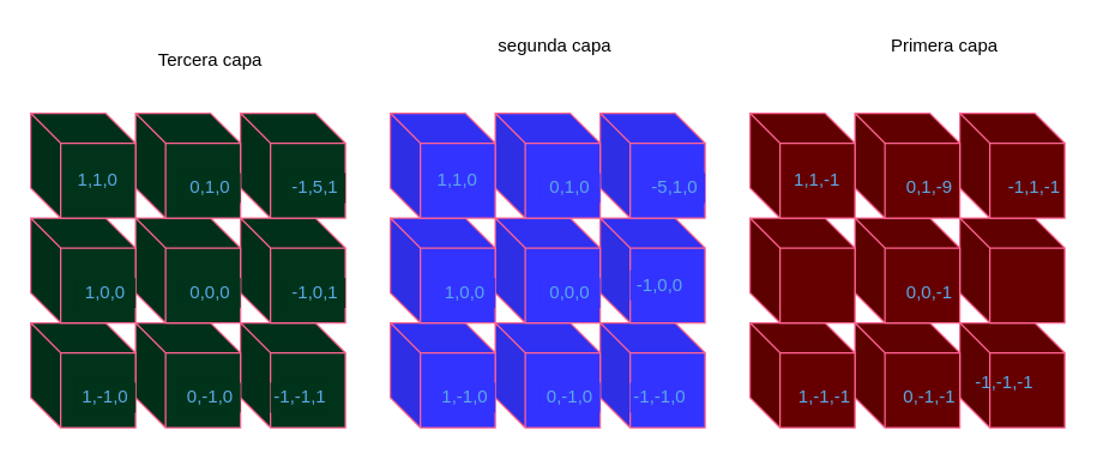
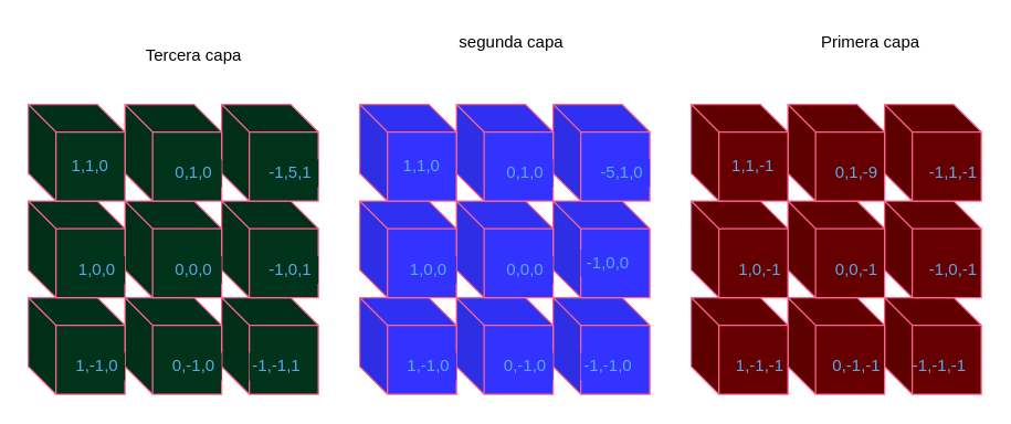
+ <mxCell id="13" value="1,0,-1" style="text;html=1;strokeColor=none;fillColor=none;align=center;verticalAlign=middle;whiteSpace=wrap;rounded=0;sketch=0;fontColor=#5AA9E6;" parent="1" vertex="1"><mxGeometry x="530" y="185" width="40" height="20" as="geometry" /></mxCell>
+ <mxCell id="11" value="-1,0,-1" style="text;html=1;strokeColor=none;fillColor=none;align=center;verticalAlign=middle;whiteSpace=wrap;rounded=0;sketch=0;fontColor=#5AA9E6;" parent="1" vertex="1"><mxGeometry x="670" y="185" width="40" height="20" as="geometry" /></mxCell>
- <mxCell id="8" value="-1,-1,-1" style="text;html=1;strokeColor=none;fillColor=none;align=center;verticalAlign=middle;whiteSpace=wrap;rounded=0;sketch=0;fontColor=#5AA9E6;" parent="1" vertex="1"><mxGeometry x="650" y="245" width="40" height="20" as="geometry" /></mxCell>
+ <mxCell id="8" value="-1,-1,-1" style="text;html=1;strokeColor=none;fillColor=none;align=center;verticalAlign=middle;whiteSpace=wrap;rounded=0;sketch=0;fontColor=#5AA9E6;" parent="1" vertex="1"><mxGeometry x="660" y="255" width="40" height="20" as="geometry" /></mxCell>
